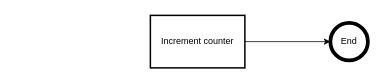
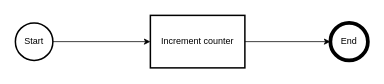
+ <mxCell id="2" value="Start" style="strokeWidth=2;html=1;shape=mxgraph.flowchart.start_2;whiteSpace=wrap;" vertex="1" parent="1"><mxGeometry x="20" y="30" width="50" height="50" as="geometry" /></mxCell>
+ <mxCell id="5" value="" style="edgeStyle=orthogonalEdgeStyle;rounded=0;orthogonalLoop=1;jettySize=auto;html=1;exitX=1;exitY=0.5;exitDx=0;exitDy=0;exitPerimeter=0;entryX=0;entryY=0.5;entryDx=0;entryDy=0;" edge="1" parent="1" source="2" target="4"><mxGeometry relative="1" as="geometry"><mxPoint x="230" y="50" as="sourcePoint" /><mxPoint x="180" y="100" as="targetPoint" /></mxGeometry></mxCell>
